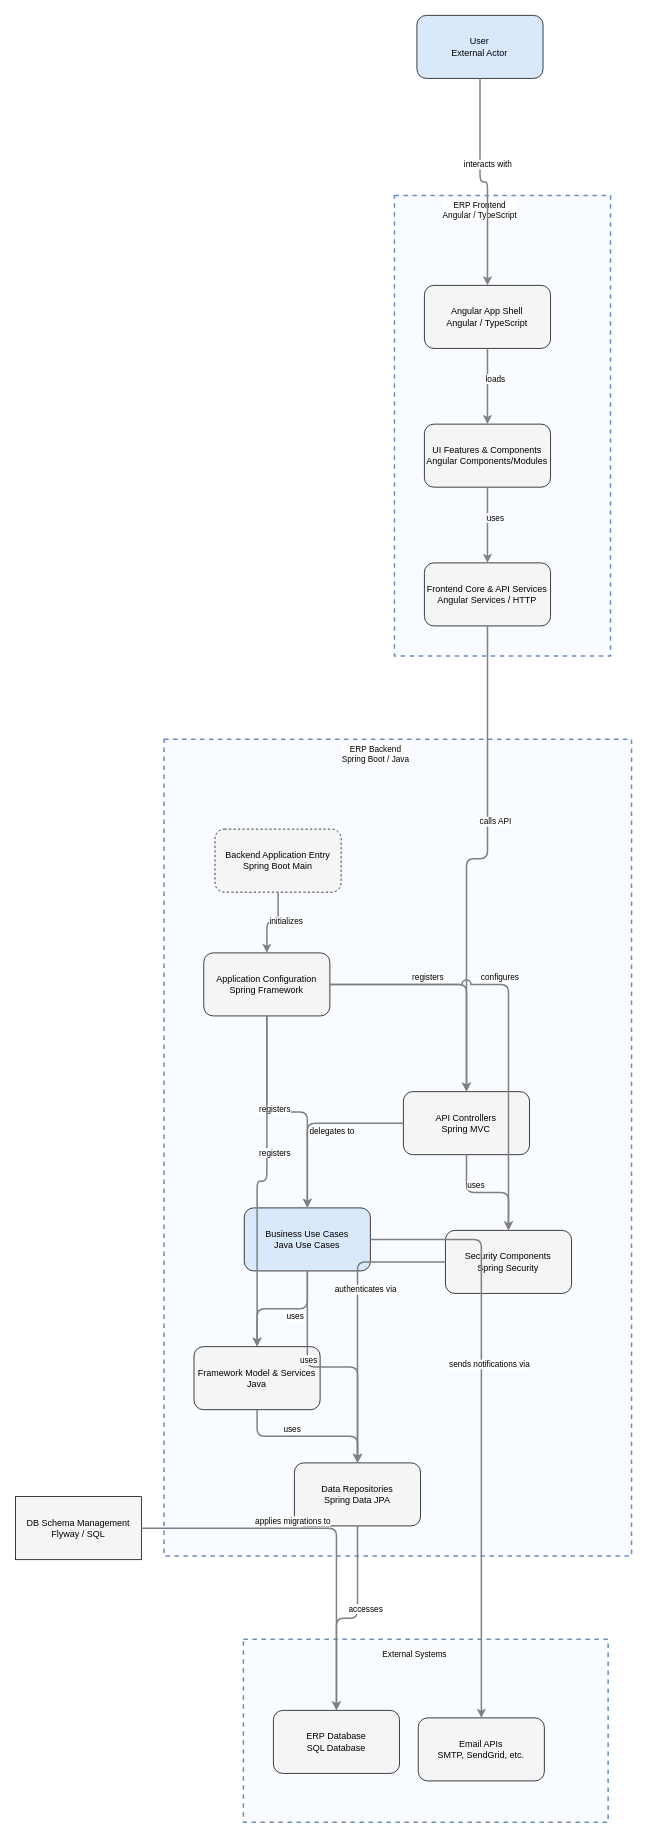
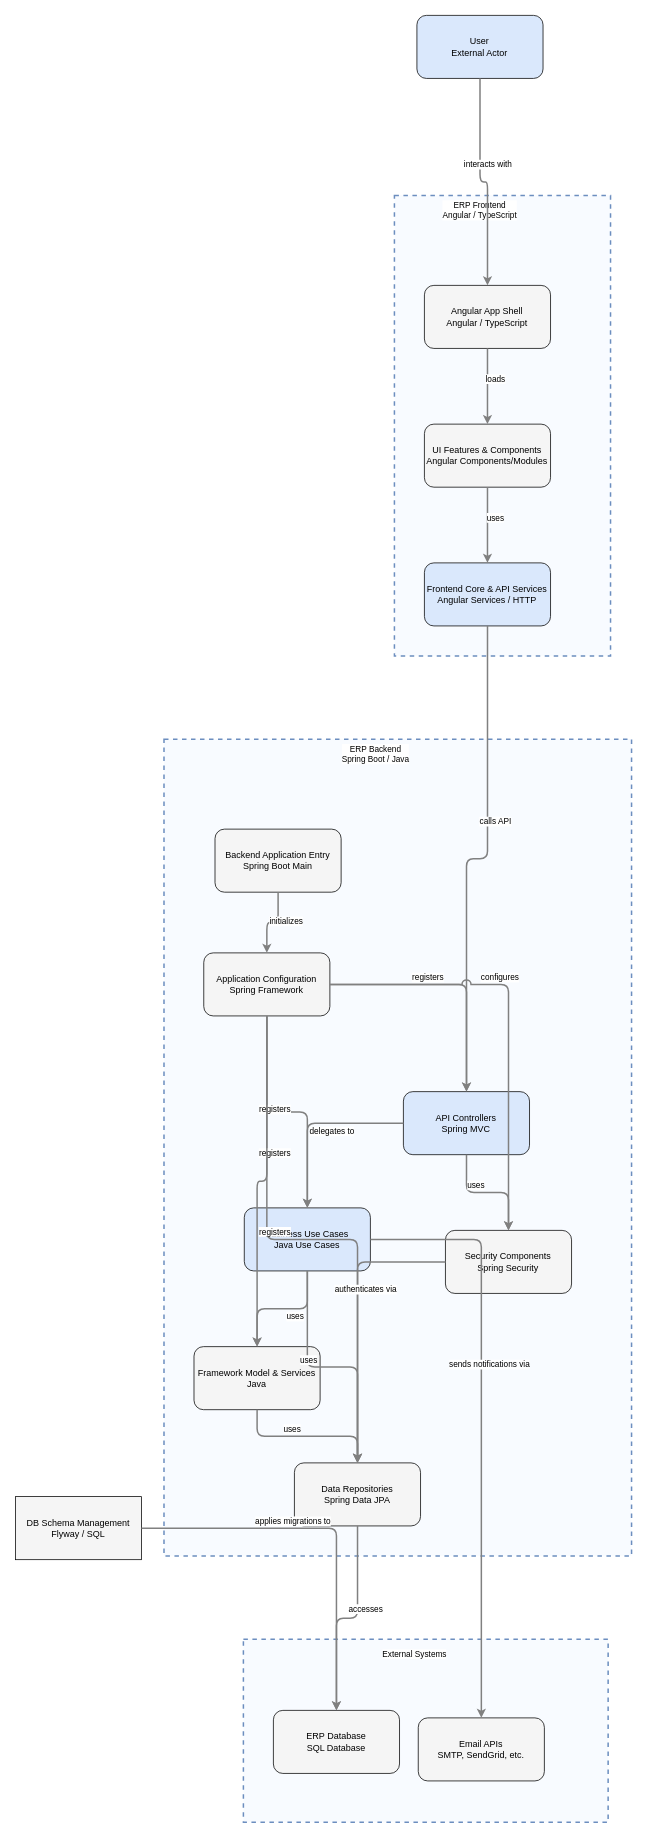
- <mxCell id="12" value="Frontend Core &amp;amp; API Services&lt;br&gt;Angular Services / HTTP" style="rounded=1;whiteSpace=wrap;html=1;fillColor=#f5f5f5" vertex="1" parent="6"><mxGeometry x="40" y="490" width="168.158" height="84.079" as="geometry" /></mxCell>
+ <mxCell id="12" value="Frontend Core &amp;amp; API Services&lt;br&gt;Angular Services / HTTP" style="rounded=1;whiteSpace=wrap;html=1;fillColor=#dae8fc;" vertex="1" parent="6"><mxGeometry x="40" y="490" width="168.158" height="84.079" as="geometry" /></mxCell>
- <mxCell id="13" value="Backend Application Entry&lt;br&gt;Spring Boot Main" style="rounded=1;whiteSpace=wrap;html=1;fillColor=#f5f5f5;dashed=1;" vertex="1" parent="4"><mxGeometry x="68.026" y="120" width="168.158" height="84.079" as="geometry" /></mxCell>
+ <mxCell id="13" value="Backend Application Entry&lt;br&gt;Spring Boot Main" style="rounded=1;whiteSpace=wrap;html=1;fillColor=#f5f5f5" vertex="1" parent="4"><mxGeometry x="68.026" y="120" width="168.158" height="84.079" as="geometry" /></mxCell>
- <mxCell id="14" value="API Controllers&lt;br&gt;Spring MVC" style="rounded=1;whiteSpace=wrap;html=1;fillColor=#f5f5f5" vertex="1" parent="4"><mxGeometry x="319.21" y="470" width="168.158" height="84.079" as="geometry" /></mxCell>
+ <mxCell id="14" value="API Controllers&lt;br&gt;Spring MVC" style="rounded=1;whiteSpace=wrap;html=1;fillColor=#dae8fc;" vertex="1" parent="4"><mxGeometry x="319.21" y="470" width="168.158" height="84.079" as="geometry" /></mxCell>
+ <mxCell id="36" style="edgeStyle=orthogonalEdgeStyle;rounded=1;orthogonalLoop=1;jettySize=auto;html=1;strokeColor=#808080;strokeWidth=2;jumpStyle=arc;jumpSize=10;spacing=15;labelBackgroundColor=white;labelBorderColor=none" edge="1" parent="1" source="19" target="17"><mxGeometry relative="1" as="geometry" /></mxCell>
+ <mxCell id="37" value="registers" style="edgeLabel;html=1;align=center;verticalAlign=middle;resizable=0;points=[];" vertex="1" connectable="0" parent="36"><mxGeometry x="-0.2" y="10" relative="1" as="geometry"><mxPoint as="offset" /></mxGeometry></mxCell>
